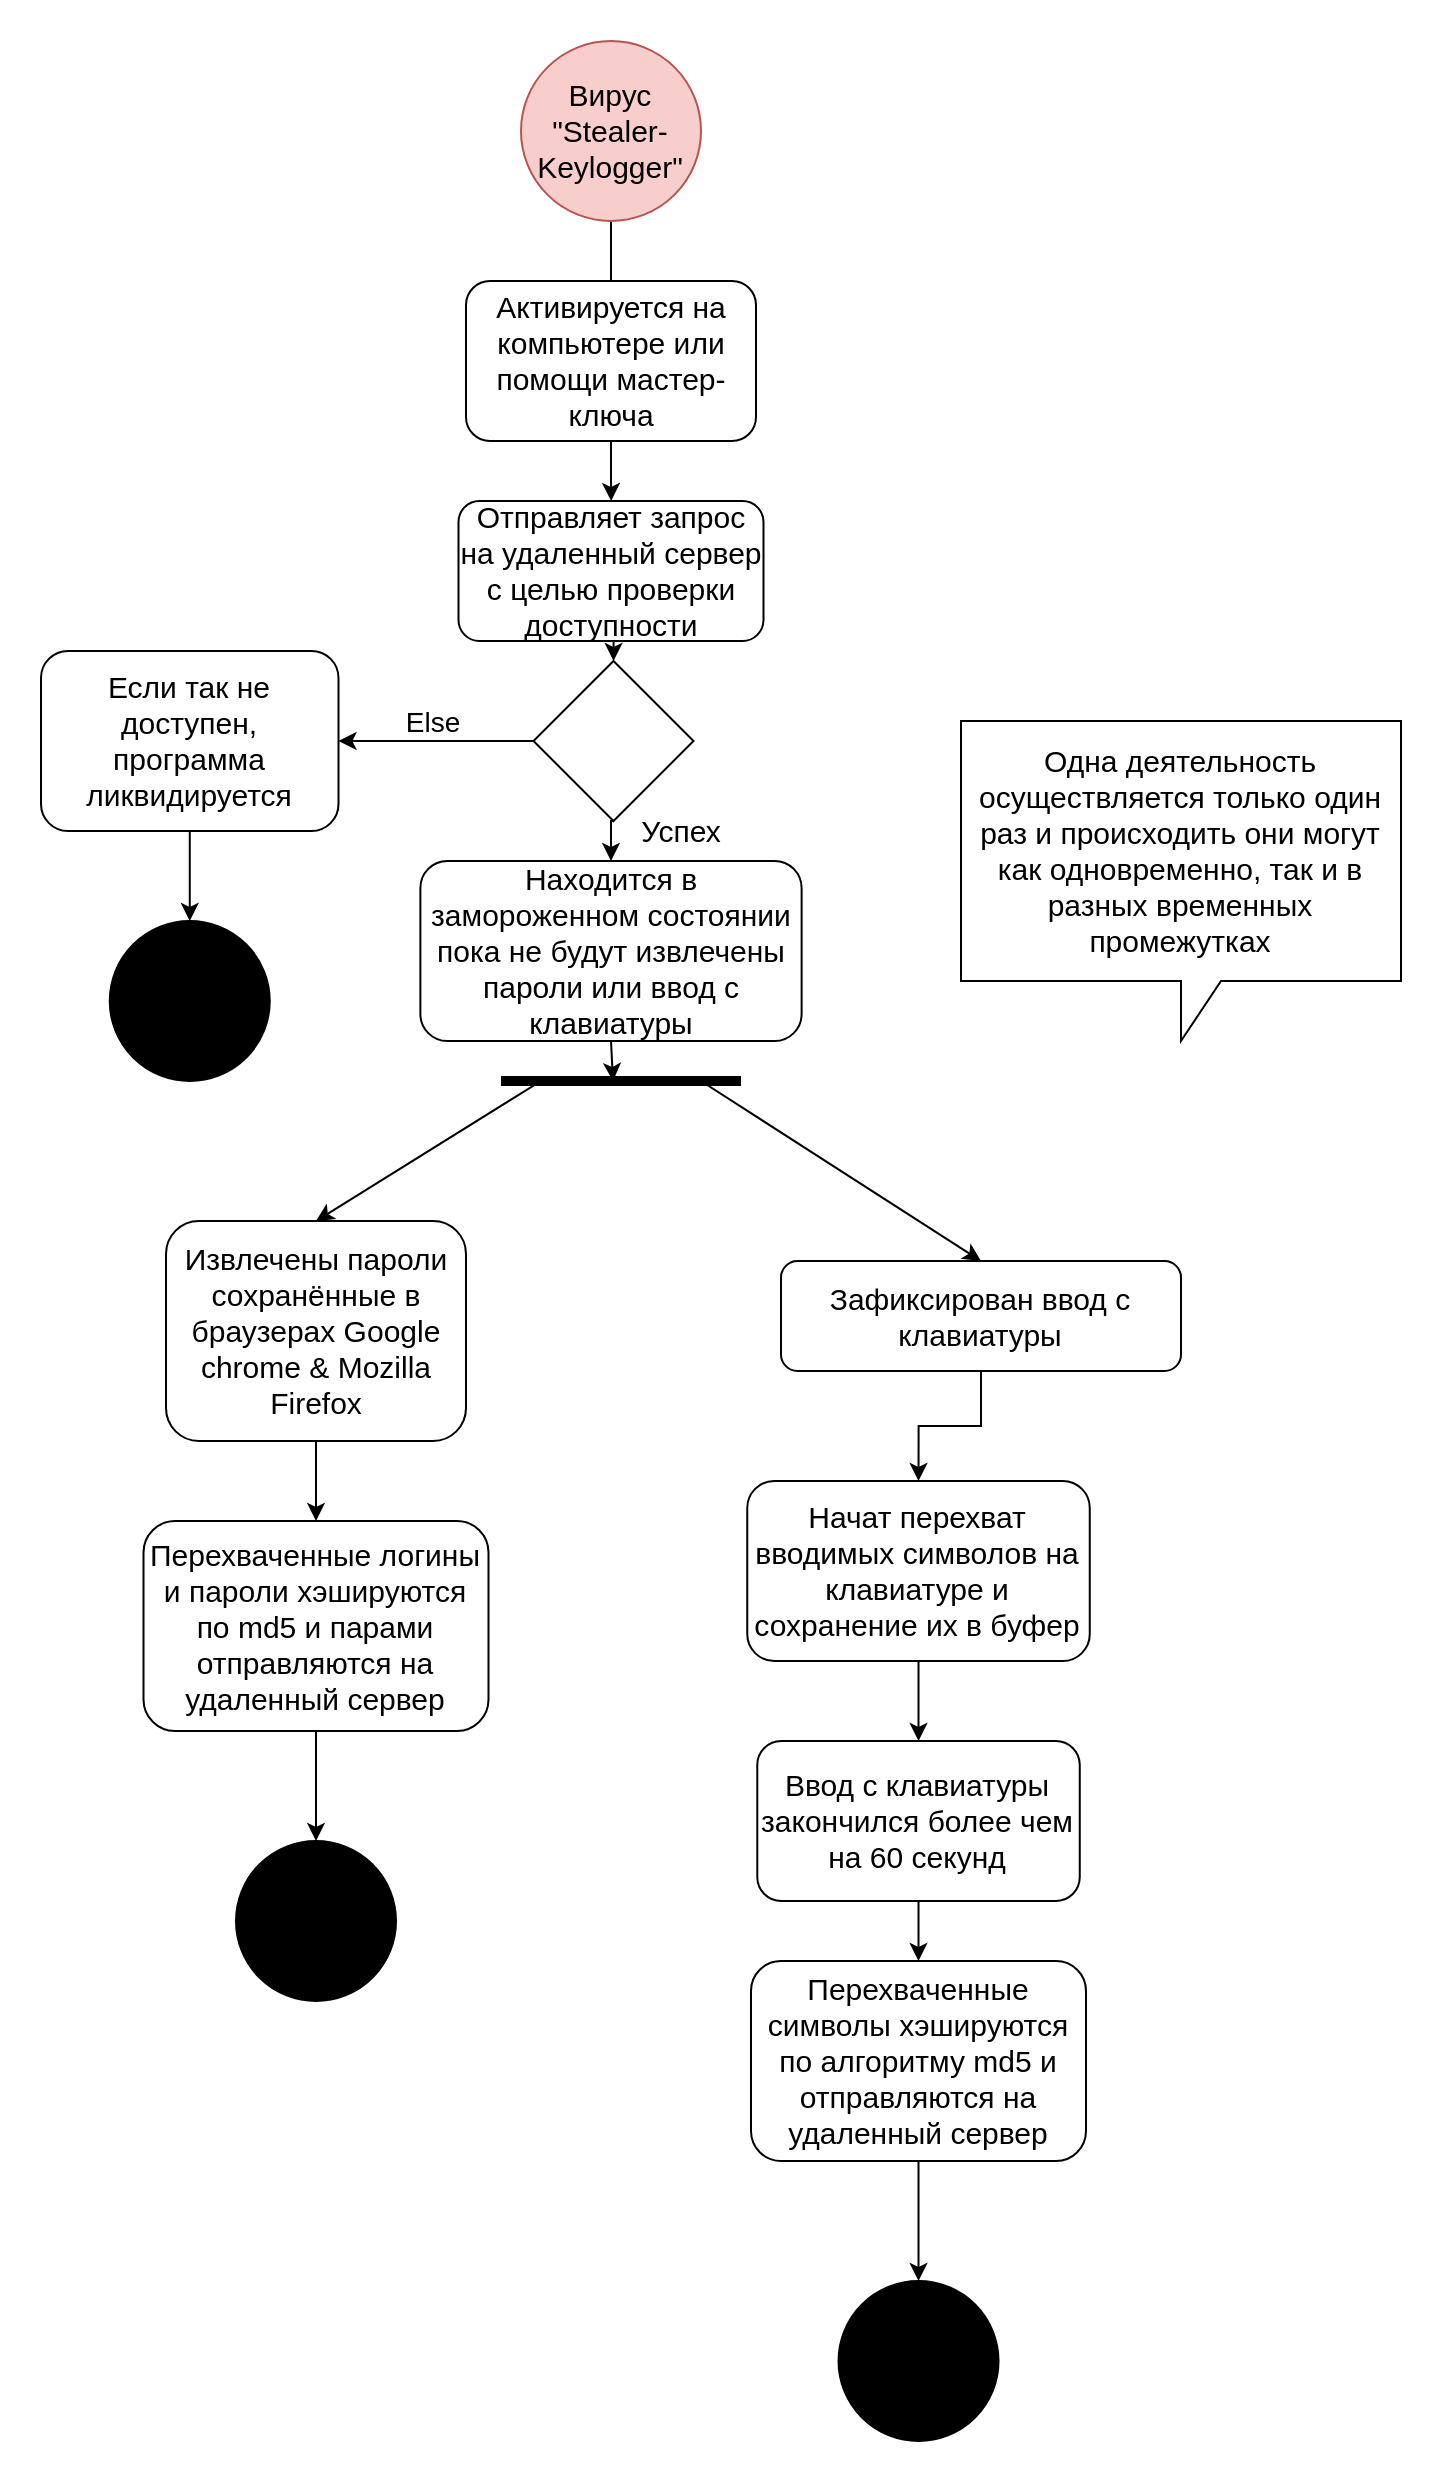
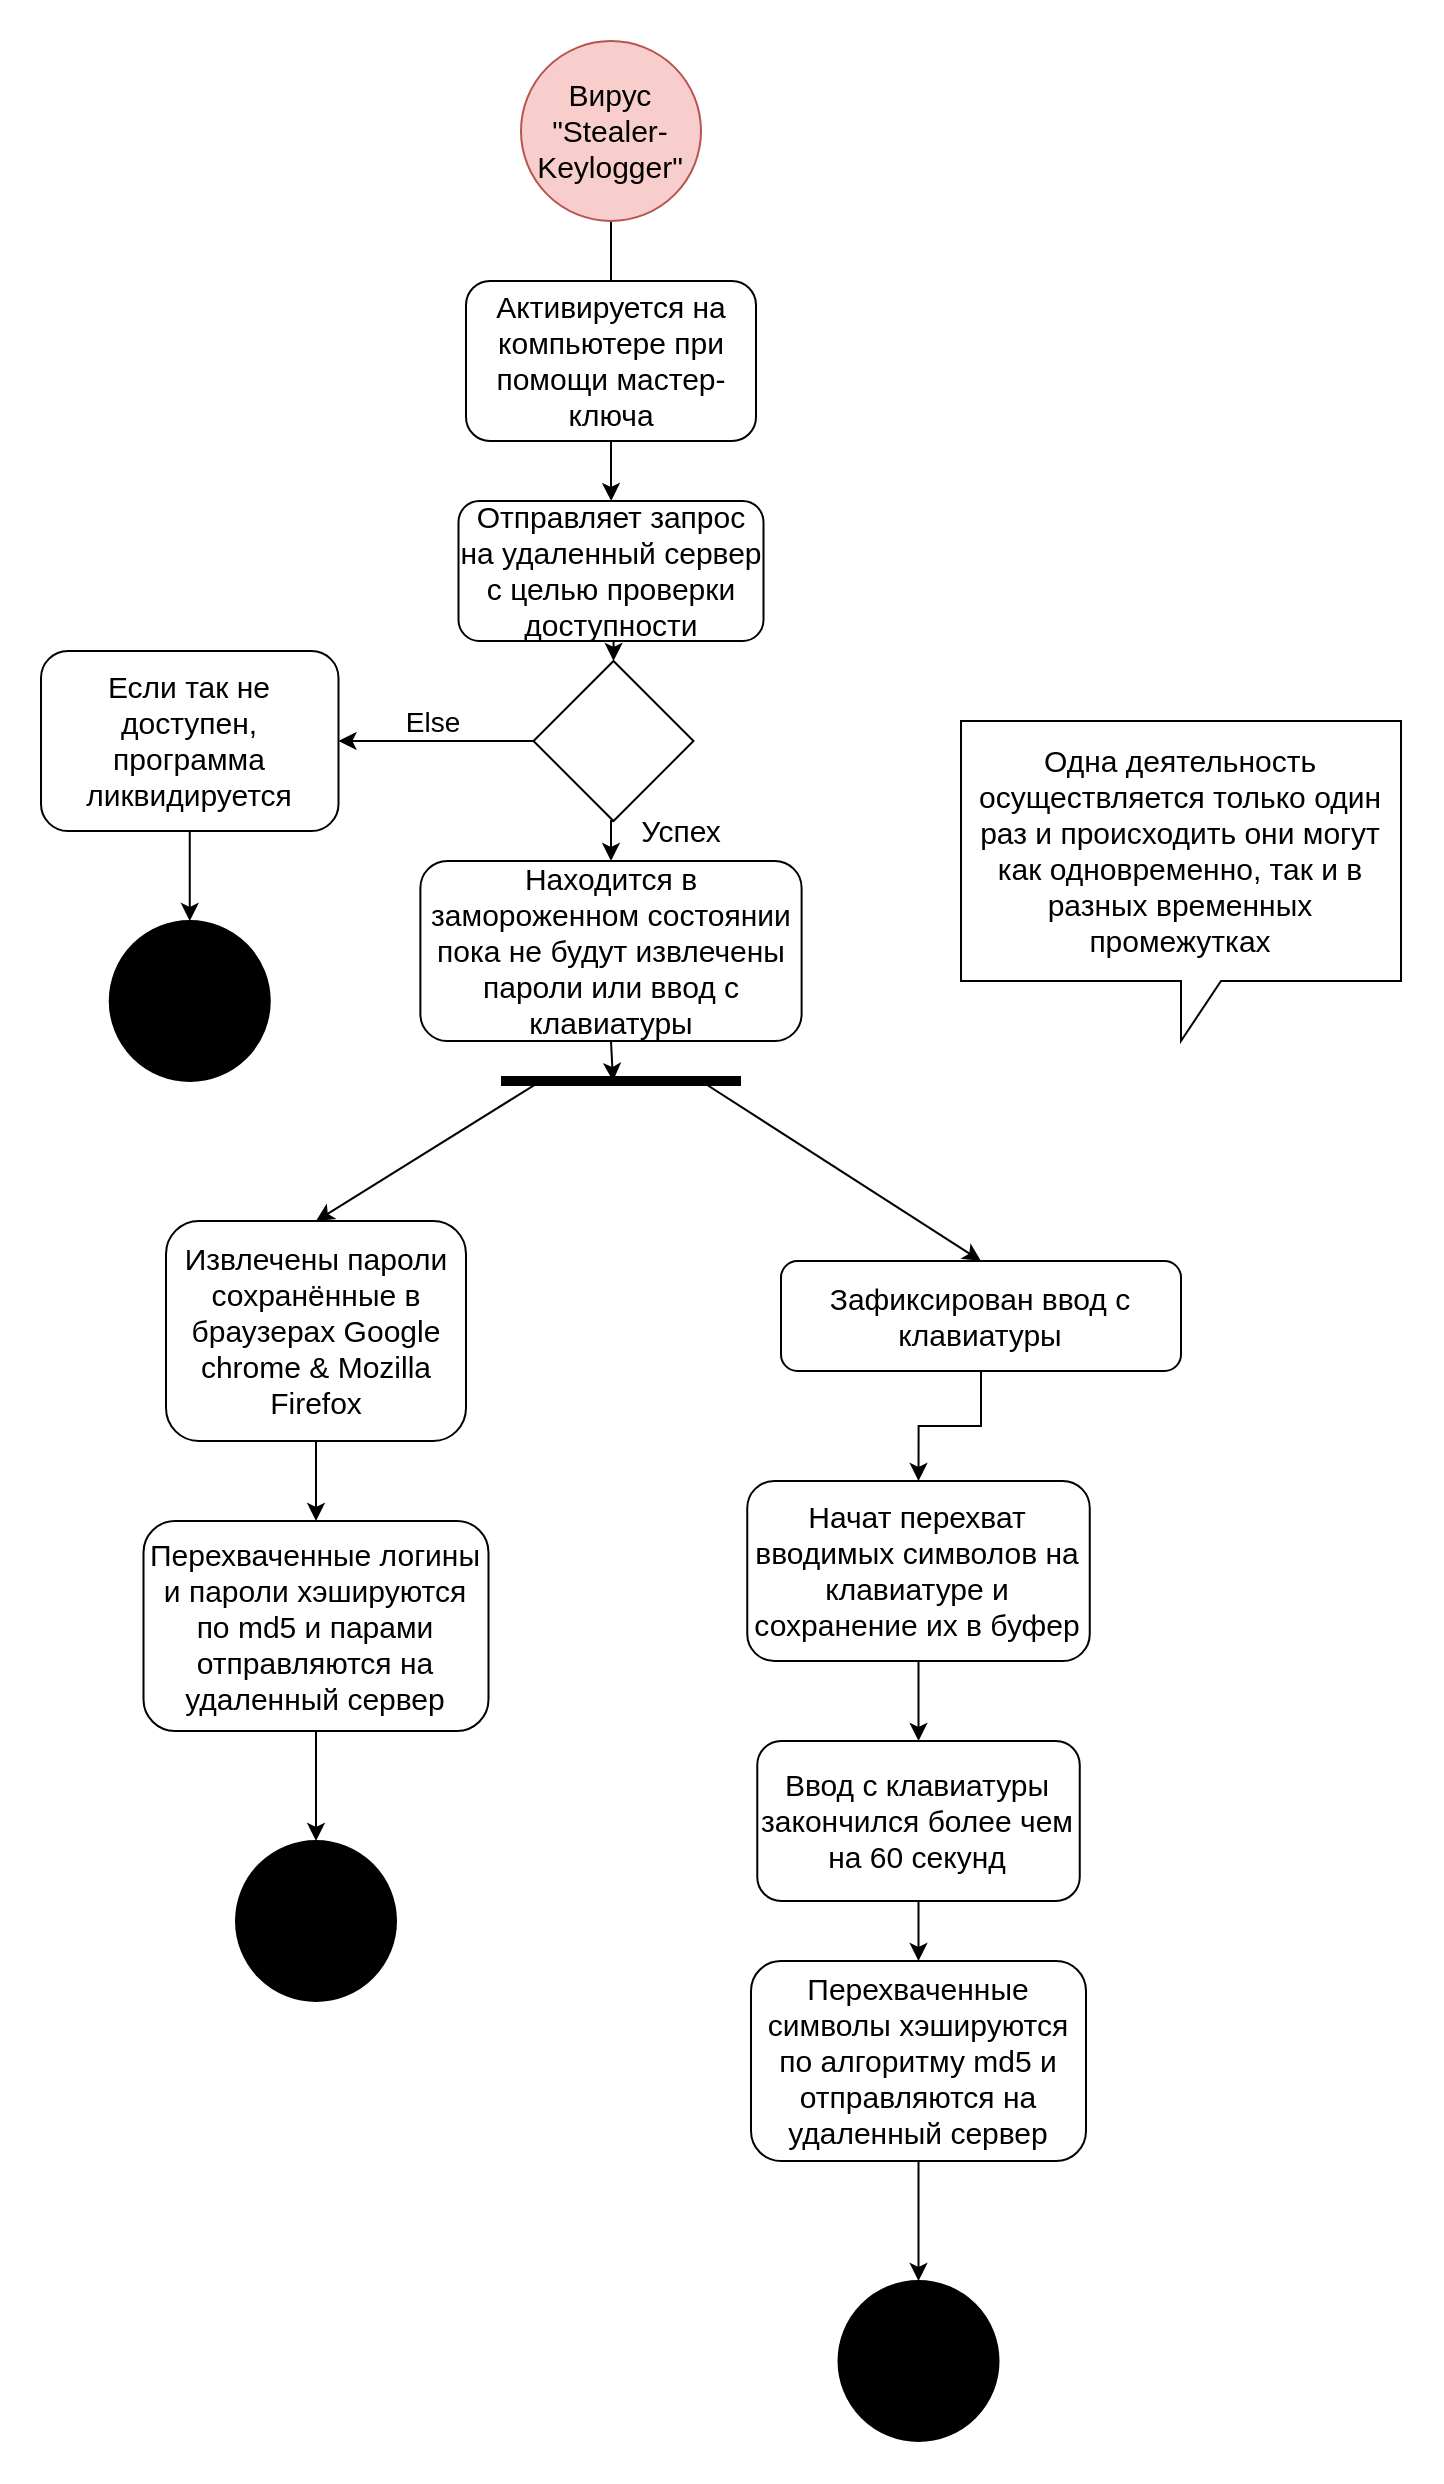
- <mxCell id="5" value="Активируется на компьютере или помощи мастер-ключа" style="rounded=1;whiteSpace=wrap;html=1;fontSize=15;" vertex="1" parent="1"><mxGeometry x="232.5" y="140" width="145" height="80" as="geometry" /></mxCell>
+ <mxCell id="5" value="Активируется на компьютере при помощи мастер-ключа" style="rounded=1;whiteSpace=wrap;html=1;fontSize=15;" vertex="1" parent="1"><mxGeometry x="232.5" y="140" width="145" height="80" as="geometry" /></mxCell>
